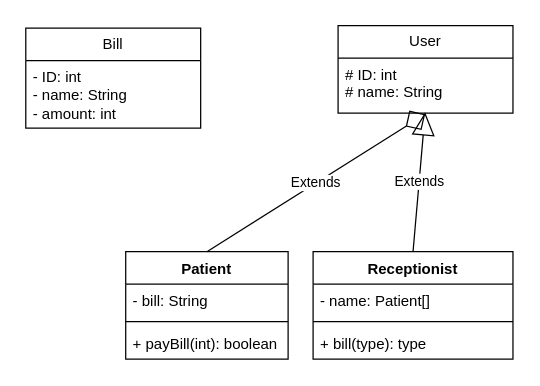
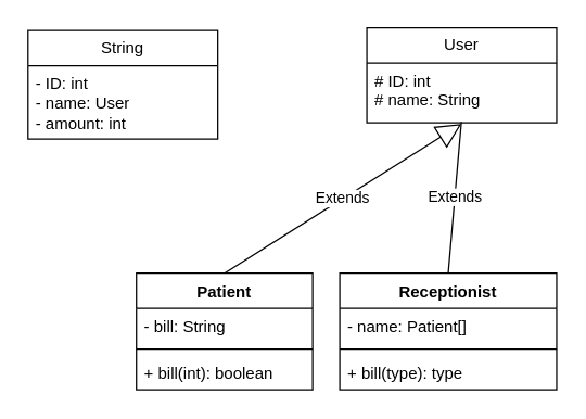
- <mxCell id="6" value="Bill" style="swimlane;fontStyle=0;childLayout=stackLayout;horizontal=1;startSize=26;fillColor=none;horizontalStack=0;resizeParent=1;resizeParentMax=0;resizeLast=0;collapsible=1;marginBottom=0;whiteSpace=wrap;html=1;" vertex="1" parent="1"><mxGeometry x="20" y="22" width="140" height="80" as="geometry" /></mxCell>
+ <mxCell id="6" value="String" style="swimlane;fontStyle=0;childLayout=stackLayout;horizontal=1;startSize=26;fillColor=none;horizontalStack=0;resizeParent=1;resizeParentMax=0;resizeLast=0;collapsible=1;marginBottom=0;whiteSpace=wrap;html=1;" vertex="1" parent="1"><mxGeometry x="20" y="22" width="140" height="80" as="geometry" /></mxCell>
- <mxCell id="7" value="- ID: int&lt;br style=&quot;border-color: var(--border-color);&quot;&gt;- name: String&lt;br style=&quot;border-color: var(--border-color);&quot;&gt;- amount: int" style="text;strokeColor=none;fillColor=none;align=left;verticalAlign=top;spacingLeft=4;spacingRight=4;overflow=hidden;rotatable=0;points=[[0,0.5],[1,0.5]];portConstraint=eastwest;whiteSpace=wrap;html=1;" vertex="1" parent="6"><mxGeometry y="26" width="140" height="54" as="geometry" /></mxCell>
+ <mxCell id="7" value="- ID: int&lt;br style=&quot;border-color: var(--border-color);&quot;&gt;- name: User&lt;br style=&quot;border-color: var(--border-color);&quot;&gt;- amount: int" style="text;strokeColor=none;fillColor=none;align=left;verticalAlign=top;spacingLeft=4;spacingRight=4;overflow=hidden;rotatable=0;points=[[0,0.5],[1,0.5]];portConstraint=eastwest;whiteSpace=wrap;html=1;" vertex="1" parent="6"><mxGeometry y="26" width="140" height="54" as="geometry" /></mxCell>
- <mxCell id="10" value="Extends" style="endArrow=diamond;endSize=16;endFill=0;html=1;rounded=0;exitX=0.5;exitY=0;exitDx=0;exitDy=0;entryX=0.498;entryY=1.021;entryDx=0;entryDy=0;entryPerimeter=0;" edge="1" parent="1" source="2" target="9"><mxGeometry width="160" relative="1" as="geometry"><mxPoint x="210" y="141" as="sourcePoint" /><mxPoint x="370" y="141" as="targetPoint" /></mxGeometry></mxCell>
+ <mxCell id="10" value="Extends" style="endArrow=block;endSize=16;endFill=0;html=1;rounded=0;exitX=0.5;exitY=0;exitDx=0;exitDy=0;entryX=0.498;entryY=1.021;entryDx=0;entryDy=0;entryPerimeter=0;" edge="1" parent="1" source="2" target="9"><mxGeometry width="160" relative="1" as="geometry"><mxPoint x="210" y="141" as="sourcePoint" /><mxPoint x="370" y="141" as="targetPoint" /></mxGeometry></mxCell>
- <mxCell id="15" value="Extends" style="endArrow=block;endSize=16;endFill=0;html=1;rounded=0;exitX=0.5;exitY=0;exitDx=0;exitDy=0;entryX=0.498;entryY=0.986;entryDx=0;entryDy=0;entryPerimeter=0;" edge="1" parent="1" source="11" target="9"><mxGeometry width="160" relative="1" as="geometry"><mxPoint x="390" y="171" as="sourcePoint" /><mxPoint x="350" y="121" as="targetPoint" /></mxGeometry></mxCell>
+ <mxCell id="15" value="Extends" style="endArrow=none;endSize=16;endFill=0;html=1;rounded=0;exitX=0.5;exitY=0;exitDx=0;exitDy=0;entryX=0.498;entryY=0.986;entryDx=0;entryDy=0;entryPerimeter=0;" edge="1" parent="1" source="11" target="9"><mxGeometry width="160" relative="1" as="geometry"><mxPoint x="390" y="171" as="sourcePoint" /><mxPoint x="350" y="121" as="targetPoint" /></mxGeometry></mxCell>
- <mxCell id="5" value="+ payBill(int): boolean" style="text;strokeColor=none;fillColor=none;align=left;verticalAlign=top;spacingLeft=4;spacingRight=4;overflow=hidden;rotatable=0;points=[[0,0.5],[1,0.5]];portConstraint=eastwest;whiteSpace=wrap;html=1;" vertex="1" parent="2"><mxGeometry y="60" width="130" height="26" as="geometry" /></mxCell>
+ <mxCell id="5" value="+ bill(int): boolean" style="text;strokeColor=none;fillColor=none;align=left;verticalAlign=top;spacingLeft=4;spacingRight=4;overflow=hidden;rotatable=0;points=[[0,0.5],[1,0.5]];portConstraint=eastwest;whiteSpace=wrap;html=1;" vertex="1" parent="2"><mxGeometry y="60" width="130" height="26" as="geometry" /></mxCell>
